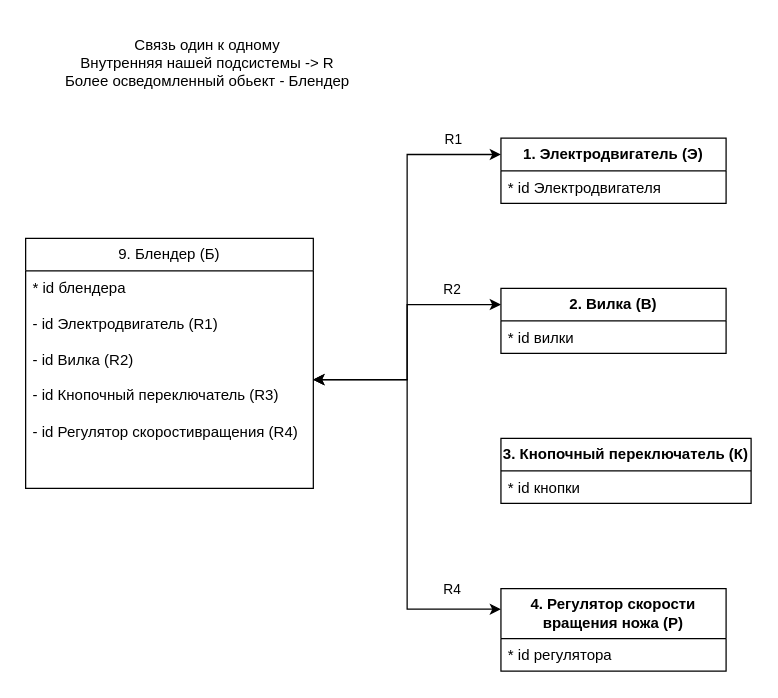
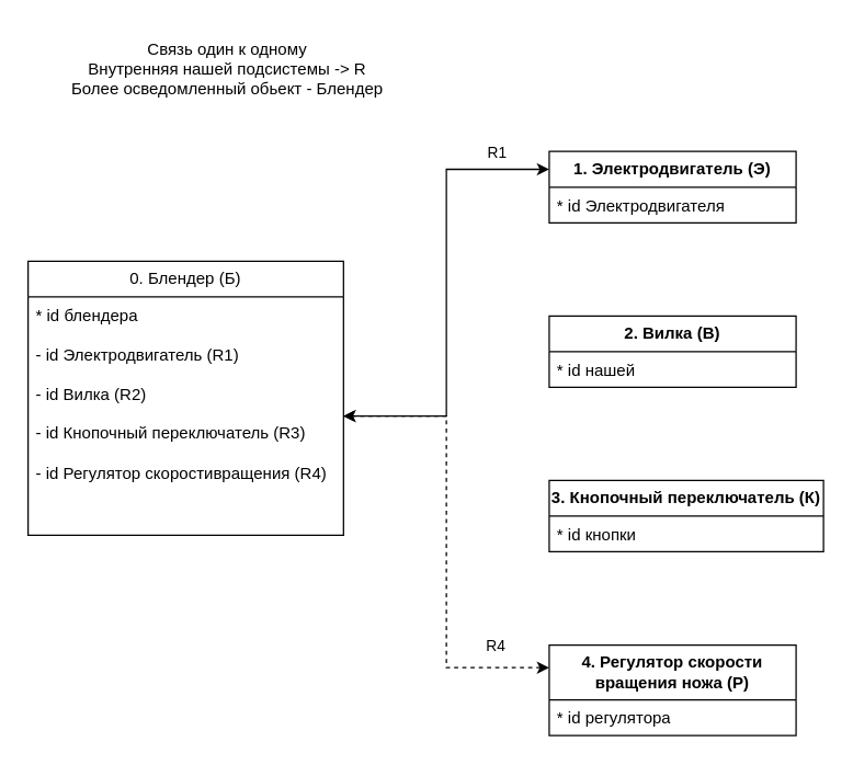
- <mxCell id="2" value="9. Блендер (Б)" style="swimlane;fontStyle=0;childLayout=stackLayout;horizontal=1;startSize=26;fillColor=none;horizontalStack=0;resizeParent=1;resizeParentMax=0;resizeLast=0;collapsible=1;marginBottom=0;whiteSpace=wrap;html=1;fontSize=12;" parent="1" vertex="1"><mxGeometry x="20" y="190" width="230" height="200" as="geometry" /></mxCell>
+ <mxCell id="2" value="0. Блендер (Б)" style="swimlane;fontStyle=0;childLayout=stackLayout;horizontal=1;startSize=26;fillColor=none;horizontalStack=0;resizeParent=1;resizeParentMax=0;resizeLast=0;collapsible=1;marginBottom=0;whiteSpace=wrap;html=1;fontSize=12;" parent="1" vertex="1"><mxGeometry x="20" y="190" width="230" height="200" as="geometry" /></mxCell>
- <mxCell id="9" style="edgeStyle=orthogonalEdgeStyle;rounded=0;orthogonalLoop=1;jettySize=auto;html=1;exitX=0;exitY=0.25;exitDx=0;exitDy=0;entryX=1;entryY=0.5;entryDx=0;entryDy=0;startArrow=classic;startFill=1;" parent="1" source="11" target="3" edge="1"><mxGeometry relative="1" as="geometry" /></mxCell>
- <mxCell id="10" value="R2" style="edgeLabel;html=1;align=center;verticalAlign=middle;resizable=0;points=[];" parent="9" vertex="1" connectable="0"><mxGeometry x="-0.62" y="-4" relative="1" as="geometry"><mxPoint y="-9" as="offset" /></mxGeometry></mxCell>
- <mxCell id="12" value="* id вилки" style="text;strokeColor=none;fillColor=none;align=left;verticalAlign=top;spacingLeft=4;spacingRight=4;overflow=hidden;rotatable=0;points=[[0,0.5],[1,0.5]];portConstraint=eastwest;whiteSpace=wrap;html=1;" parent="11" vertex="1"><mxGeometry y="26" width="180" height="26" as="geometry" /></mxCell>
+ <mxCell id="12" value="* id нашей" style="text;strokeColor=none;fillColor=none;align=left;verticalAlign=top;spacingLeft=4;spacingRight=4;overflow=hidden;rotatable=0;points=[[0,0.5],[1,0.5]];portConstraint=eastwest;whiteSpace=wrap;html=1;" parent="11" vertex="1"><mxGeometry y="26" width="180" height="26" as="geometry" /></mxCell>
- <mxCell id="15" style="edgeStyle=orthogonalEdgeStyle;rounded=0;orthogonalLoop=1;jettySize=auto;html=1;exitX=0;exitY=0.25;exitDx=0;exitDy=0;startArrow=classic;startFill=1;" parent="1" source="17" target="3" edge="1"><mxGeometry relative="1" as="geometry" /></mxCell>
+ <mxCell id="15" style="edgeStyle=orthogonalEdgeStyle;rounded=0;orthogonalLoop=1;jettySize=auto;html=1;exitX=0;exitY=0.25;exitDx=0;exitDy=0;startArrow=classic;startFill=1;dashed=1;" parent="1" source="17" target="3" edge="1"><mxGeometry relative="1" as="geometry" /></mxCell>
